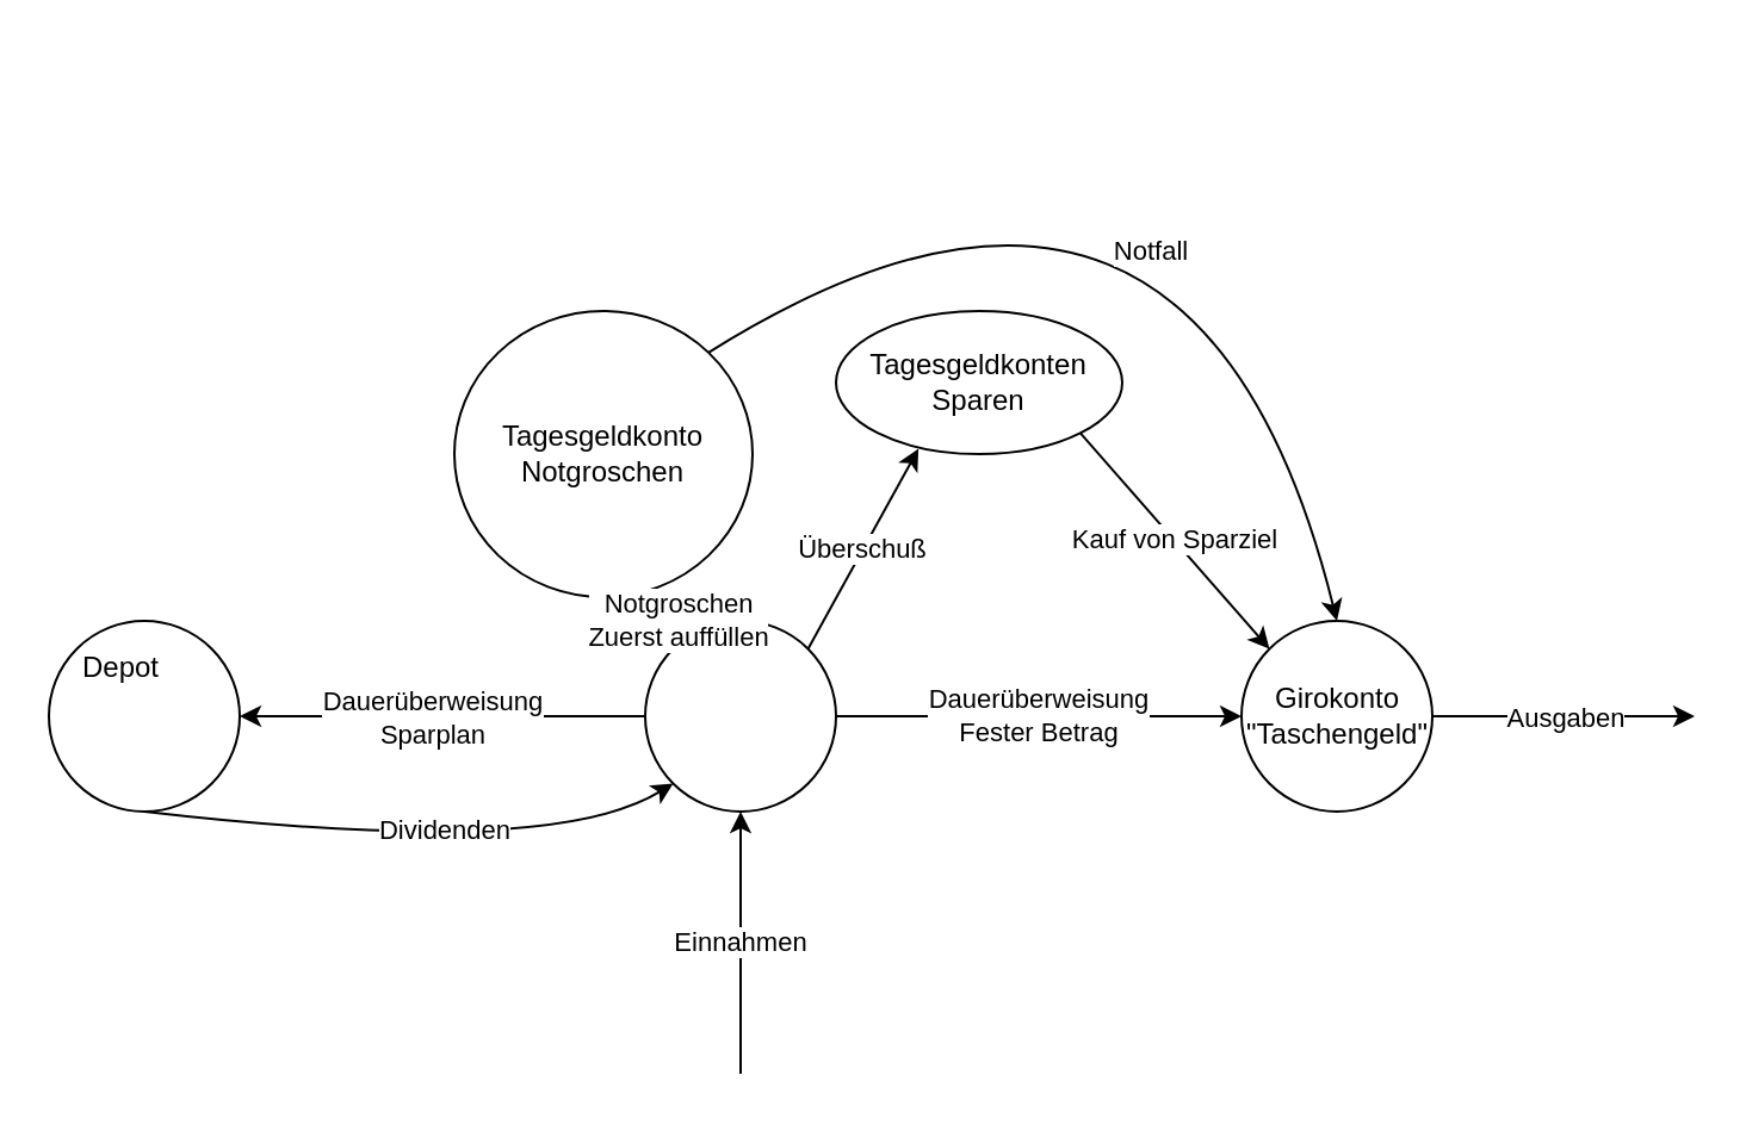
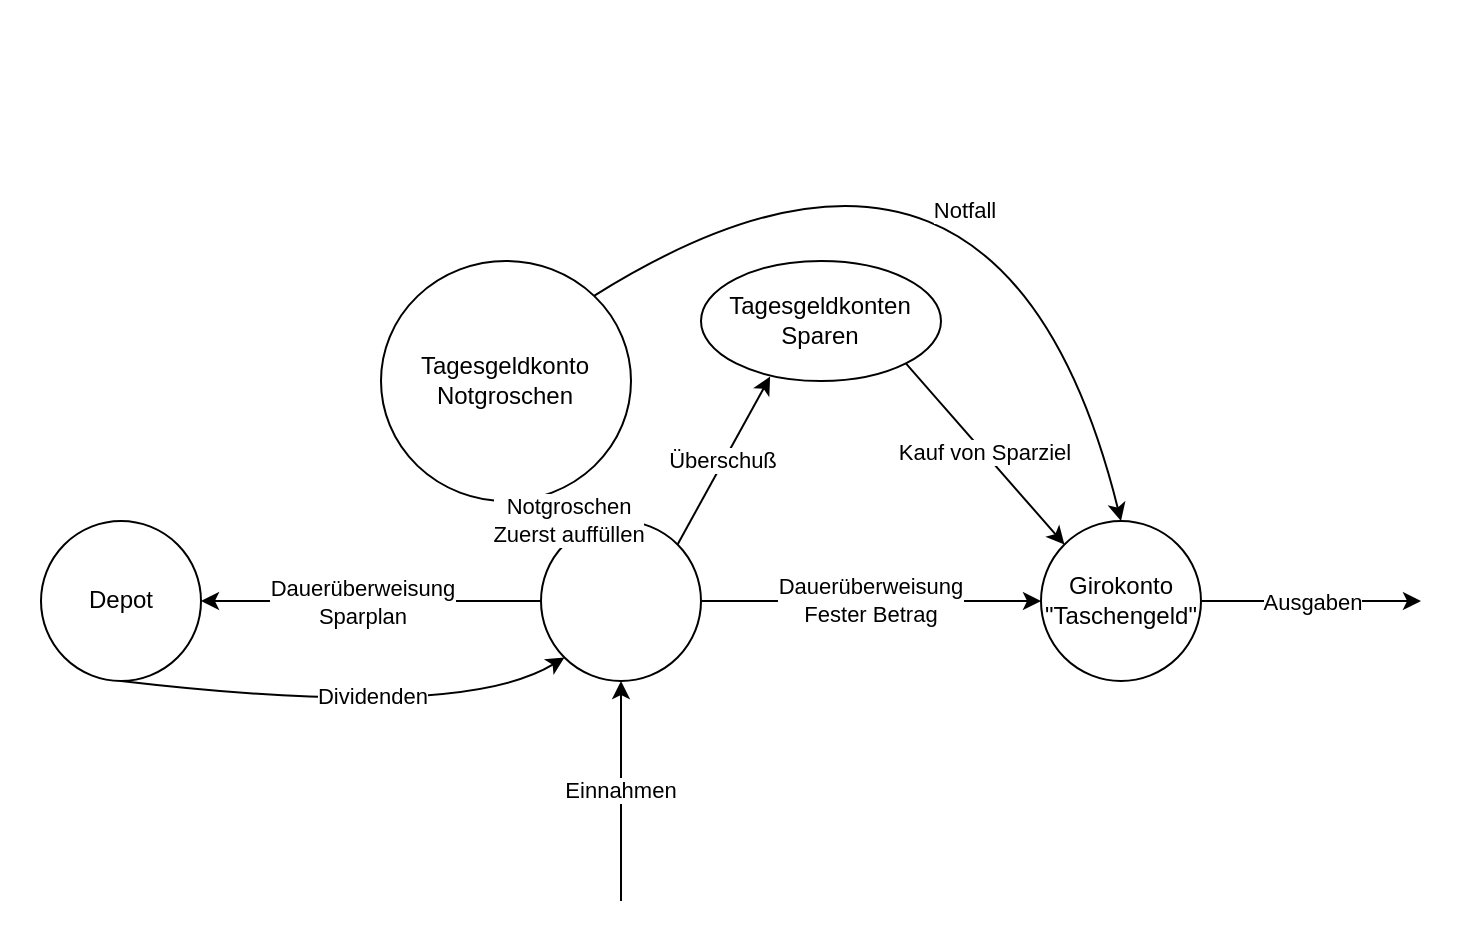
- <mxCell id="9" value="&lt;div&gt;Depot&lt;/div&gt;" style="text;html=1;align=center;verticalAlign=middle;resizable=0;points=[];autosize=1;" vertex="1" parent="1"><mxGeometry x="25" y="270" width="50" height="20" as="geometry" /></mxCell>
+ <mxCell id="9" value="&lt;div&gt;Depot&lt;/div&gt;" style="text;html=1;align=center;verticalAlign=middle;resizable=0;points=[];autosize=1;" vertex="1" parent="1"><mxGeometry x="35" y="290" width="50" height="20" as="geometry" /></mxCell>
